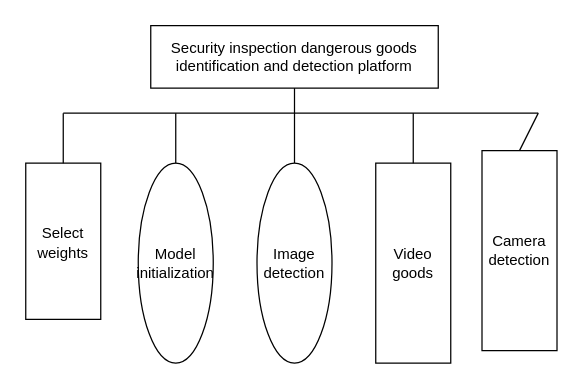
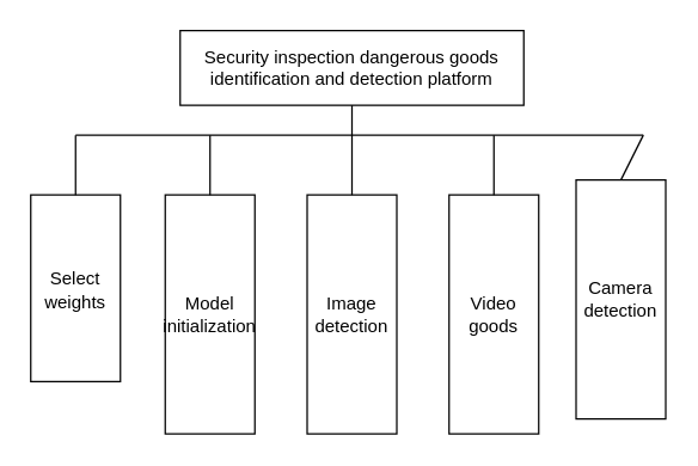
- <mxCell id="4" value="Model initialization" style="ellipse;whiteSpace=wrap;html=1;" vertex="1" parent="1"><mxGeometry x="110" y="130" width="60" height="160" as="geometry" /></mxCell>
+ <mxCell id="4" value="Model initialization" style="rounded=0;whiteSpace=wrap;html=1;" vertex="1" parent="1"><mxGeometry x="110" y="130" width="60" height="160" as="geometry" /></mxCell>
- <mxCell id="5" value="Image detection" style="ellipse;whiteSpace=wrap;html=1;" vertex="1" parent="1"><mxGeometry x="205" y="130" width="60" height="160" as="geometry" /></mxCell>
+ <mxCell id="5" value="Image detection" style="rounded=0;whiteSpace=wrap;html=1;" vertex="1" parent="1"><mxGeometry x="205" y="130" width="60" height="160" as="geometry" /></mxCell>
